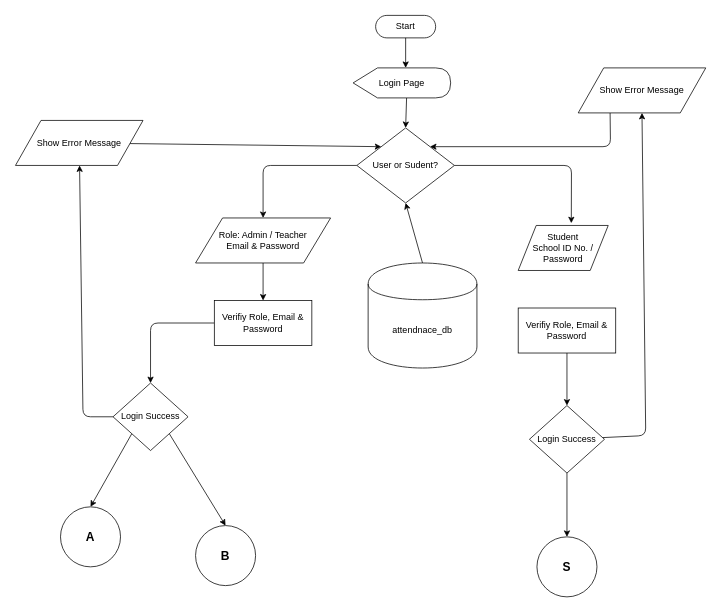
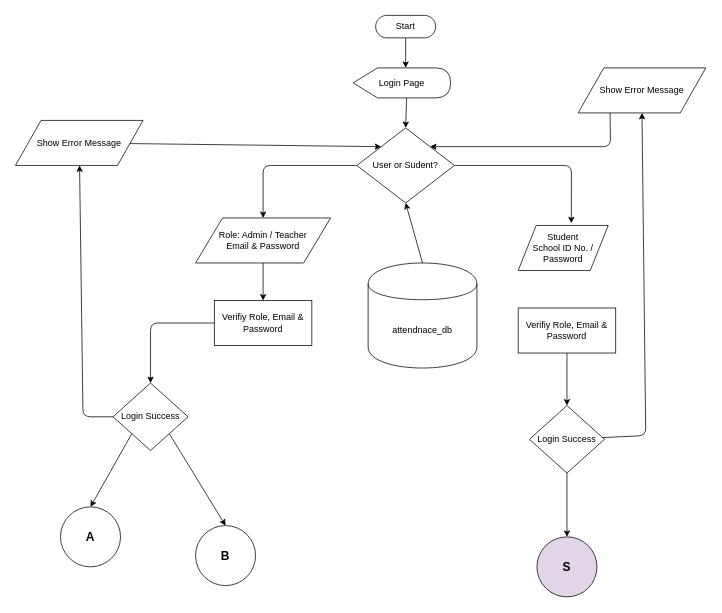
- <mxCell id="27" value="&lt;b&gt;&lt;font style=&quot;font-size: 16px;&quot;&gt;S&lt;/font&gt;&lt;/b&gt;" style="ellipse;whiteSpace=wrap;html=1;dashed=0;" vertex="1" parent="1"><mxGeometry x="715" y="715" width="80" height="80" as="geometry" /></mxCell>
+ <mxCell id="27" value="&lt;b&gt;&lt;font style=&quot;font-size: 16px;&quot;&gt;S&lt;/font&gt;&lt;/b&gt;" style="ellipse;whiteSpace=wrap;html=1;dashed=0;fillColor=#e1d5e7;" vertex="1" parent="1"><mxGeometry x="715" y="715" width="80" height="80" as="geometry" /></mxCell>
